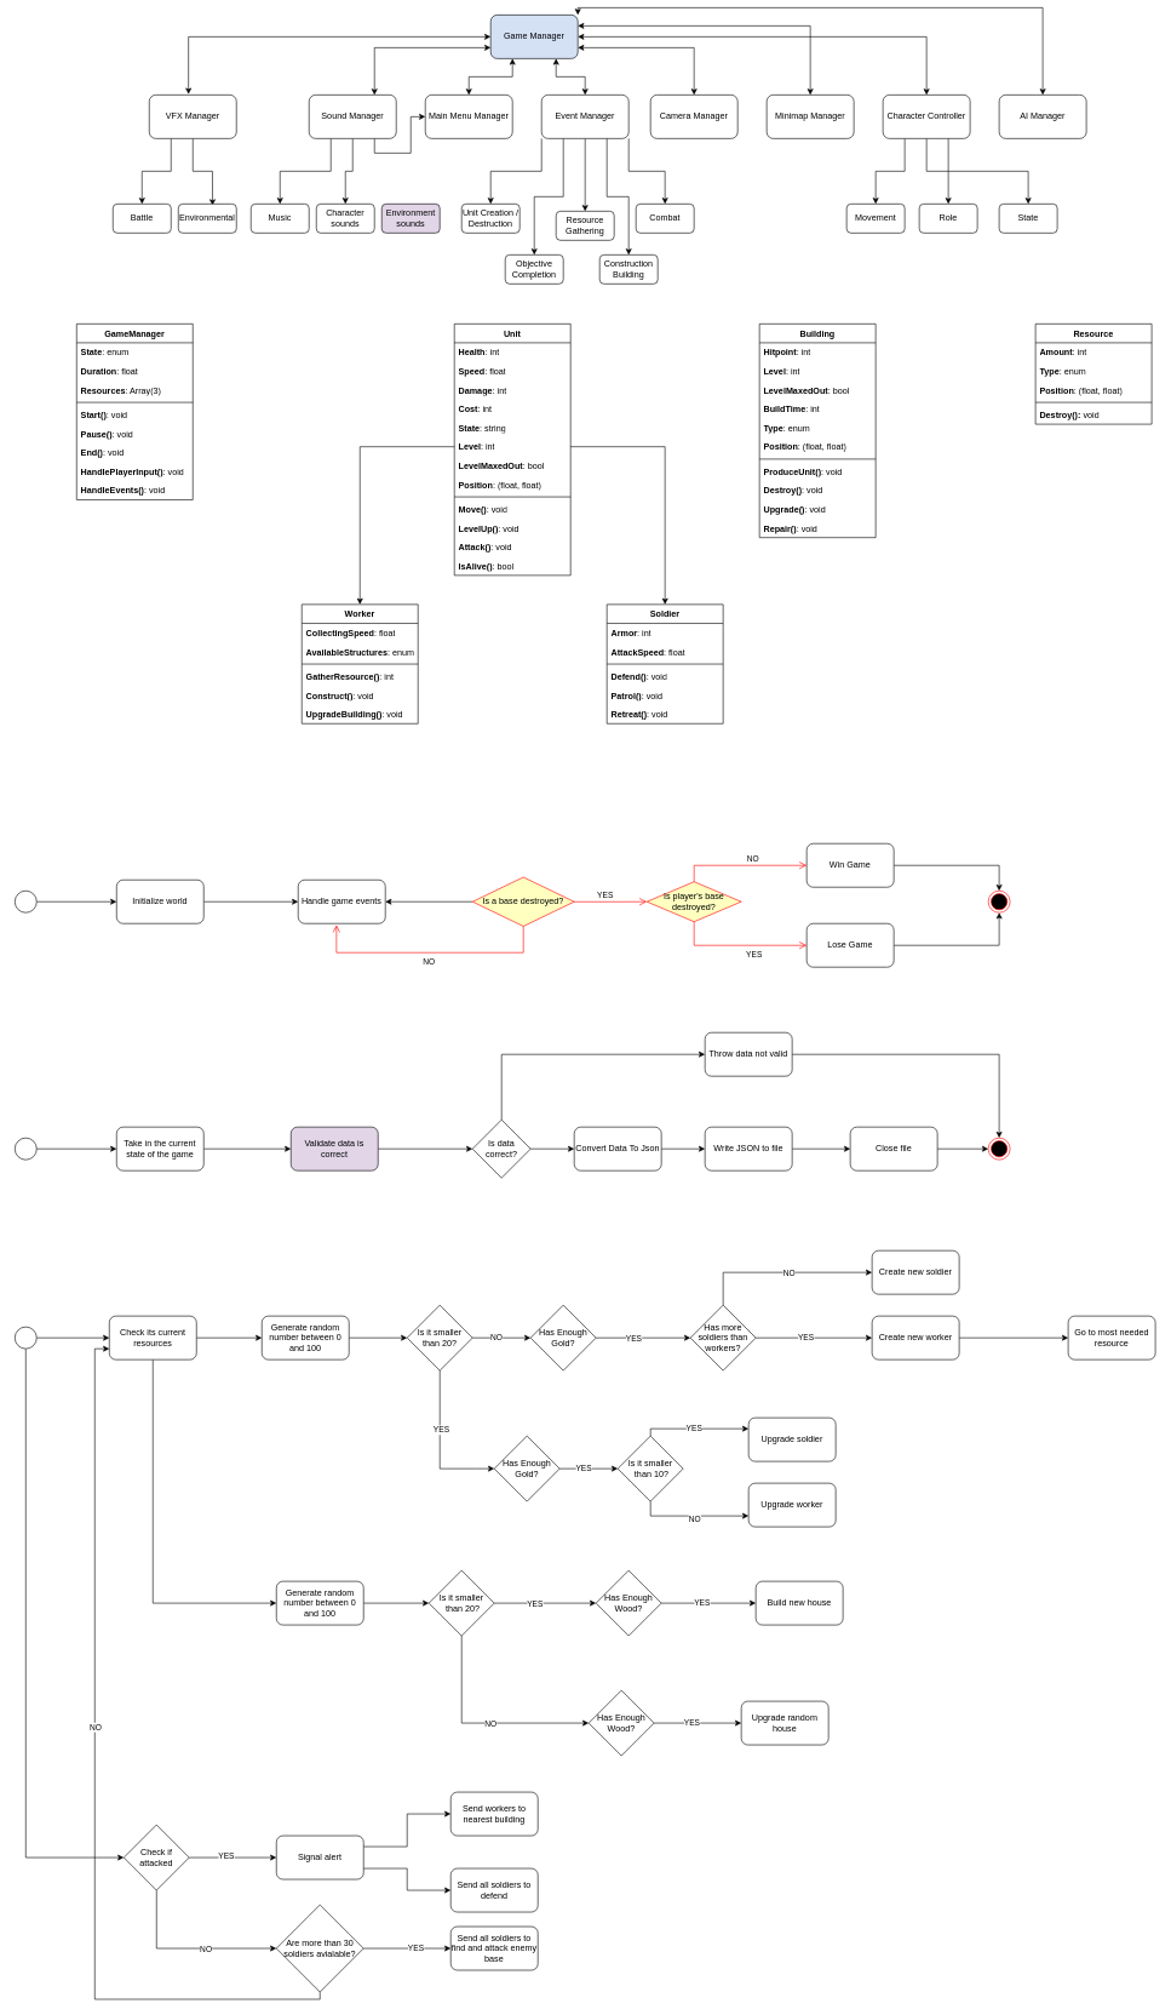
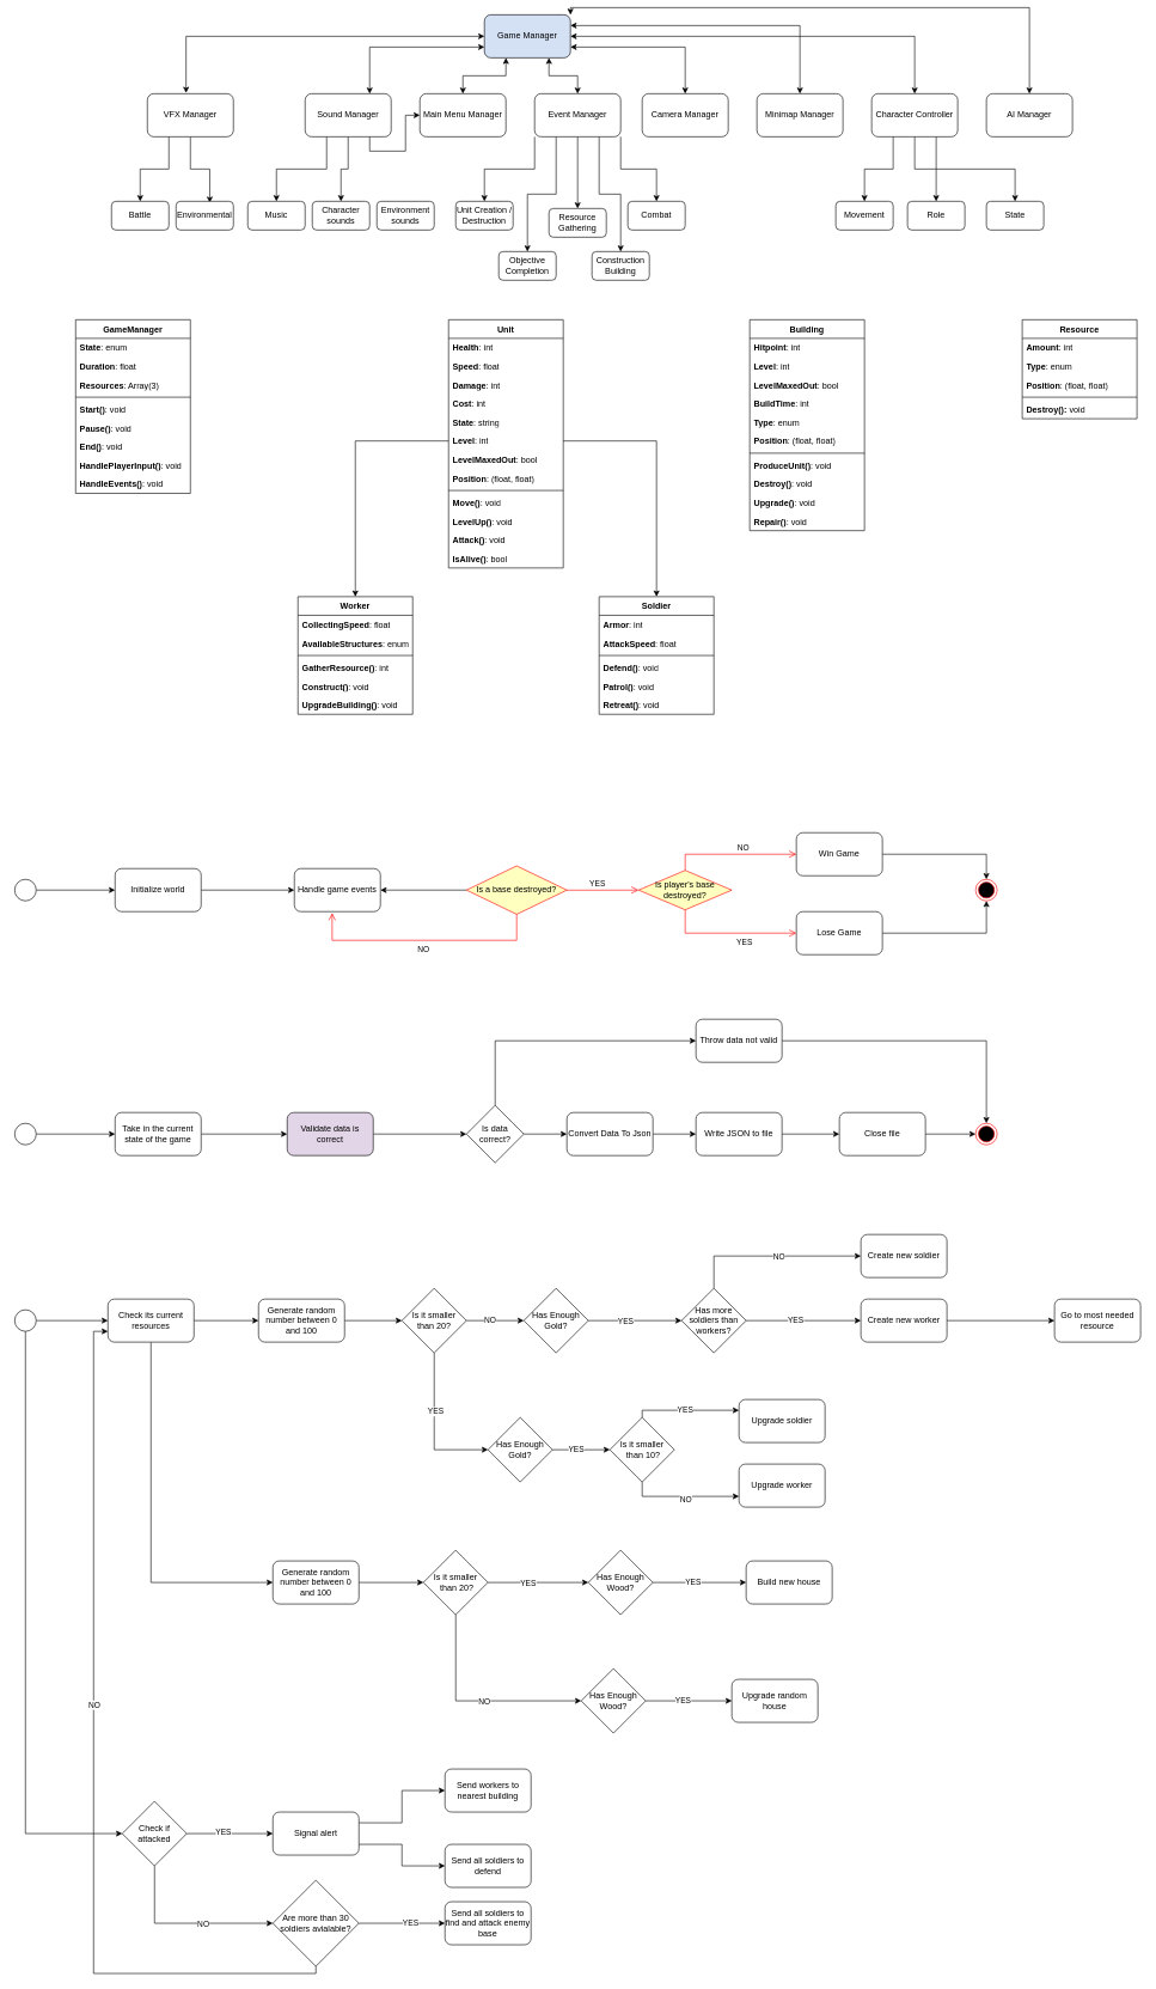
- <mxCell id="37" value="Environment sounds" style="rounded=1;whiteSpace=wrap;html=1;fillColor=#e1d5e7;" parent="1" vertex="1"><mxGeometry x="525" y="280" width="80" height="40" as="geometry" /></mxCell>
+ <mxCell id="37" value="Environment sounds" style="rounded=1;whiteSpace=wrap;html=1;" parent="1" vertex="1"><mxGeometry x="525" y="280" width="80" height="40" as="geometry" /></mxCell>
